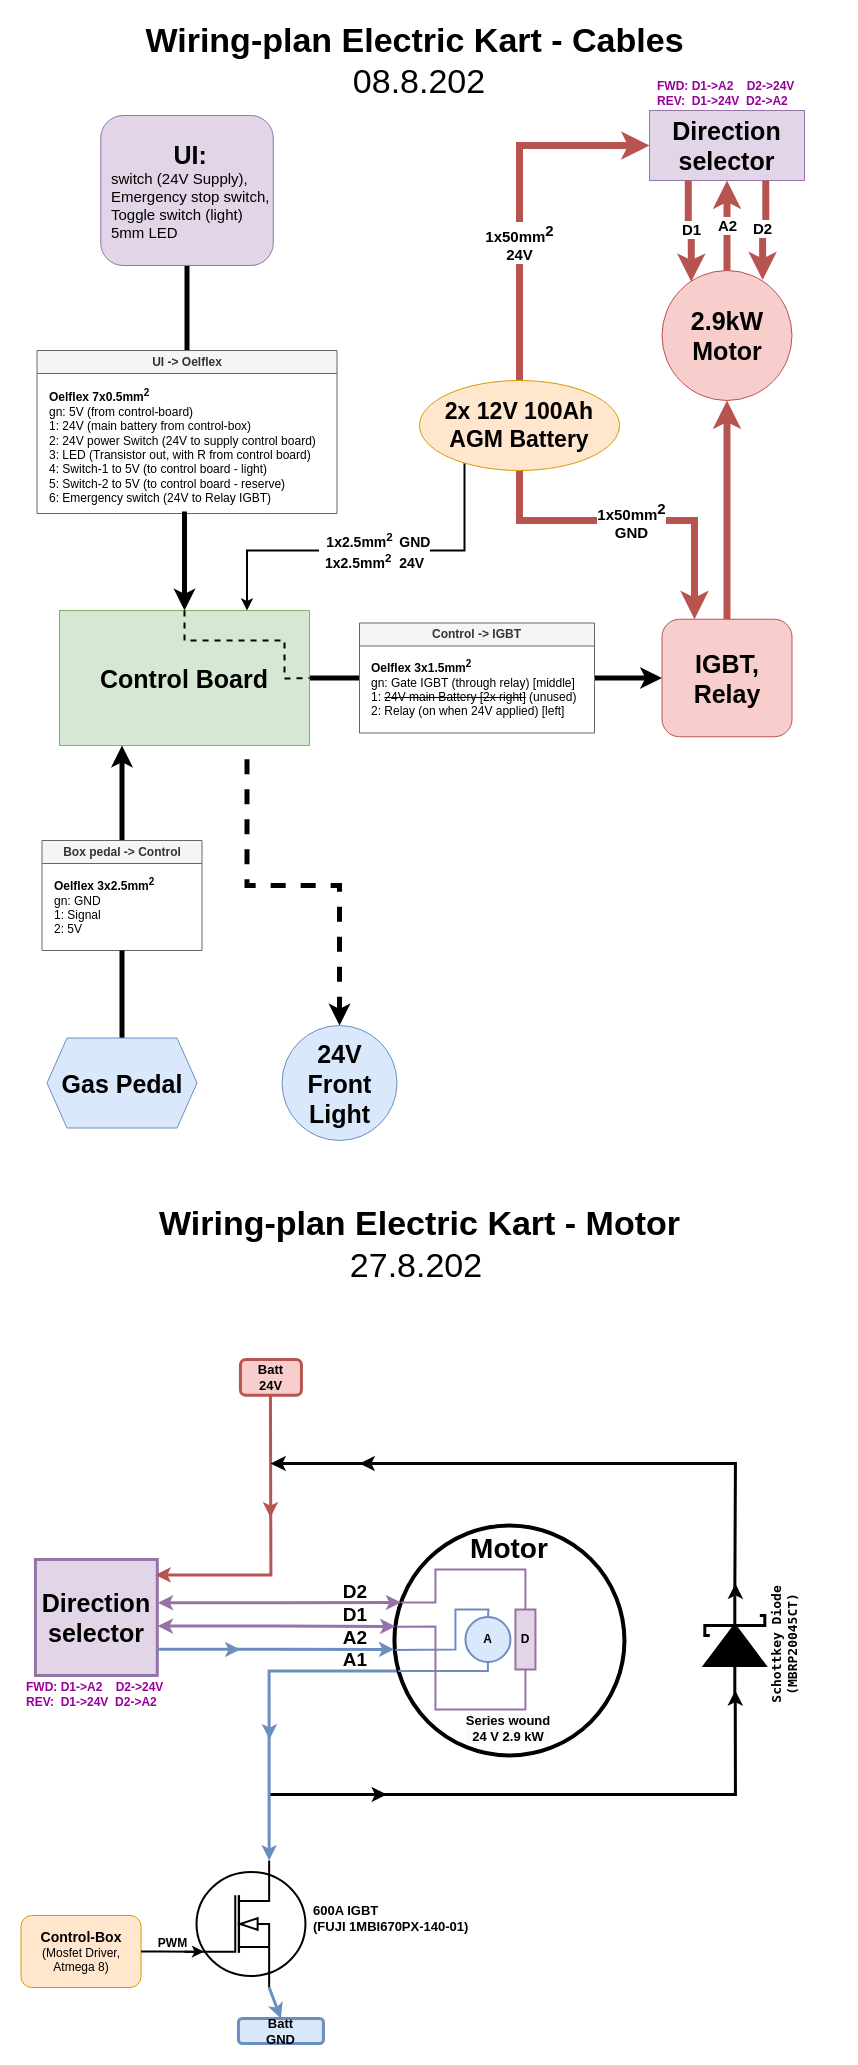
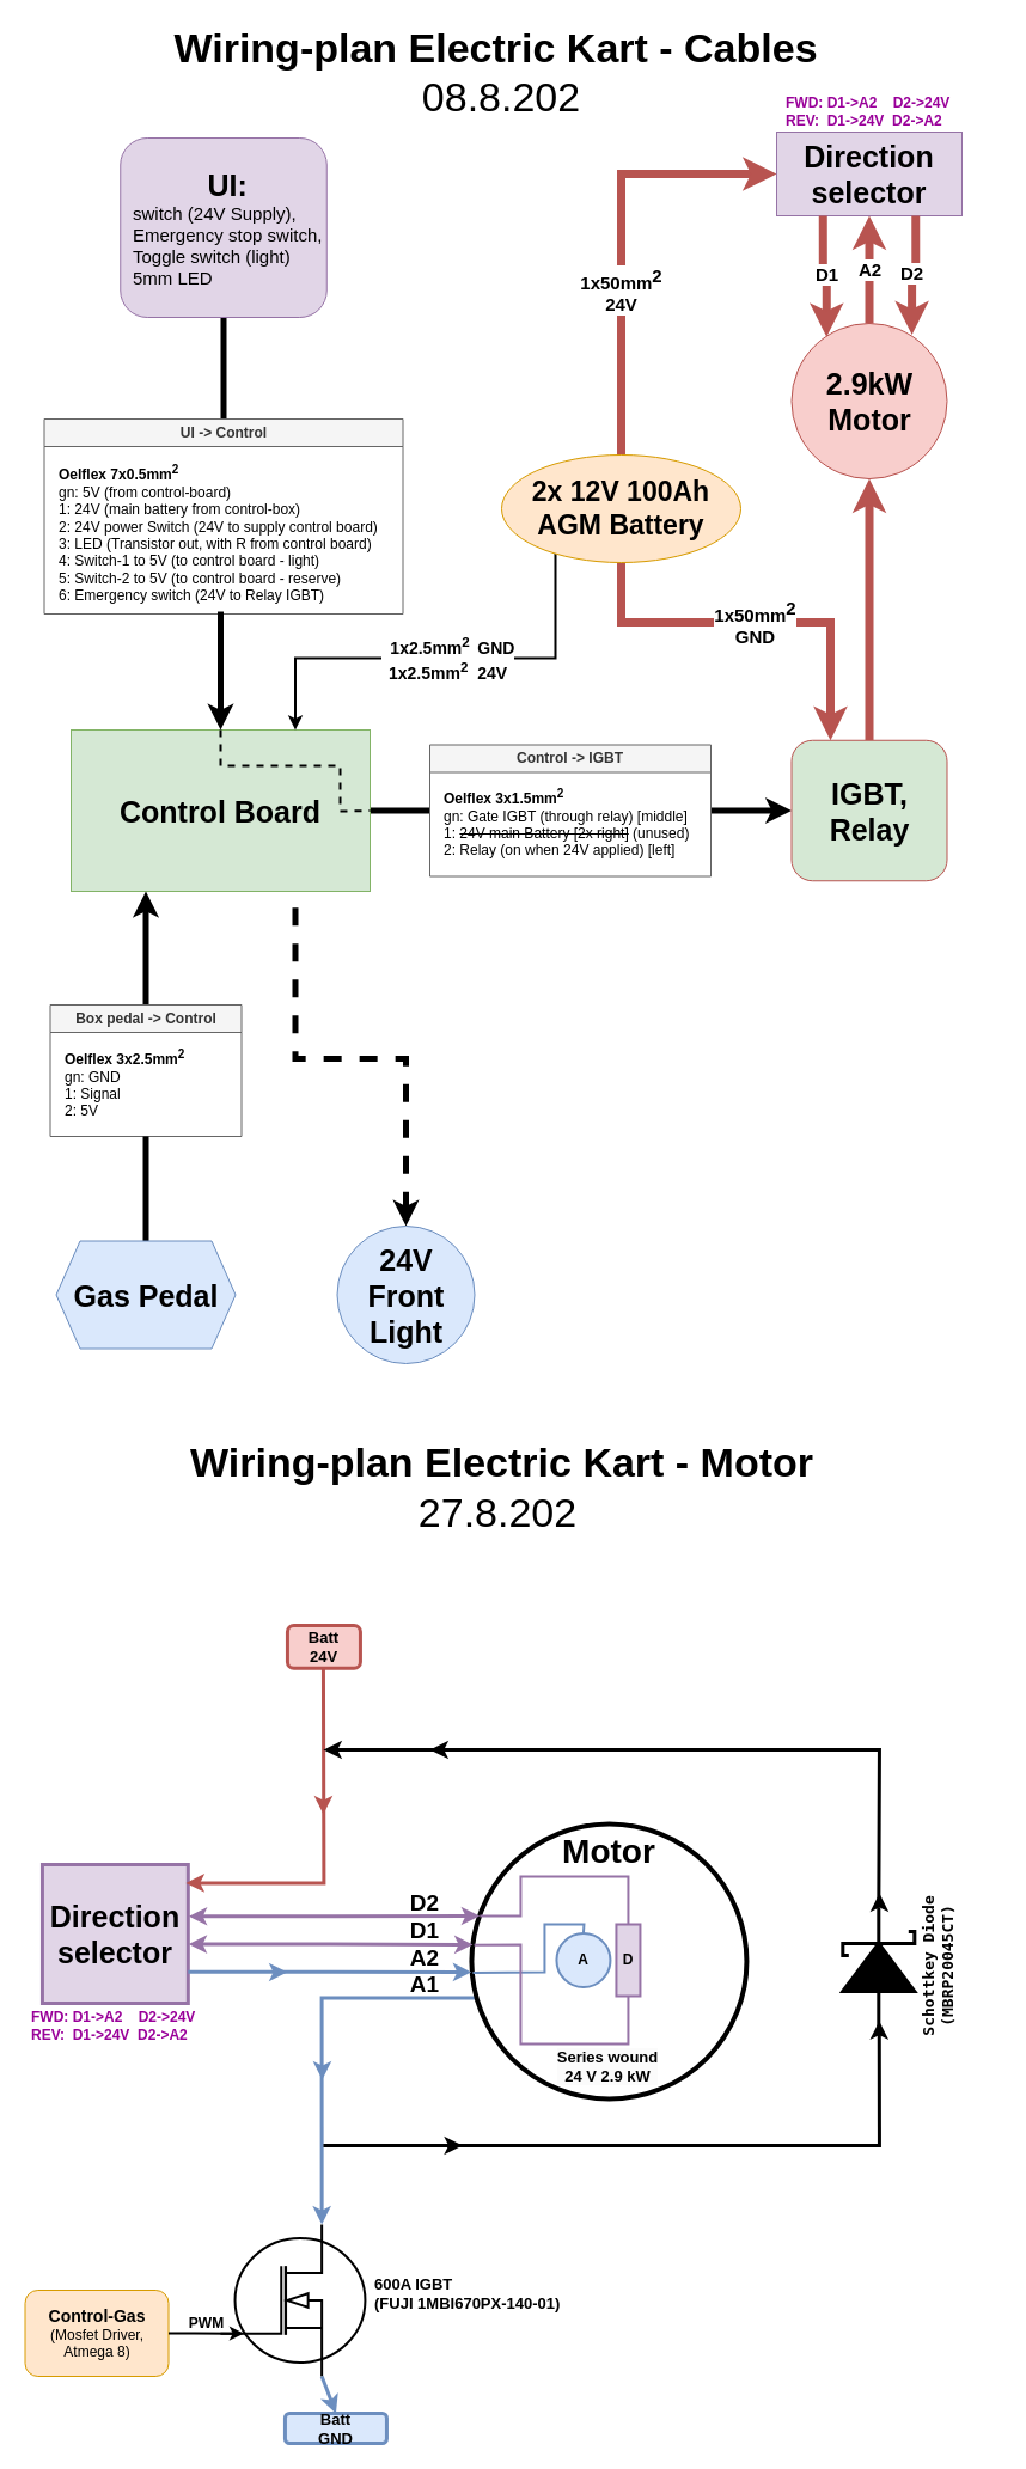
- <mxCell id="18" value="UI -&amp;gt; Oelflex" style="swimlane;whiteSpace=wrap;html=1;fillColor=#f5f5f5;fontColor=#333333;strokeColor=#666666;" parent="1" vertex="1"><mxGeometry x="36.5" y="350" width="300" height="163" as="geometry" /></mxCell>
+ <mxCell id="18" value="UI -&amp;gt; Control" style="swimlane;whiteSpace=wrap;html=1;fillColor=#f5f5f5;fontColor=#333333;strokeColor=#666666;" parent="1" vertex="1"><mxGeometry x="36.5" y="350" width="300" height="163" as="geometry" /></mxCell>
- <mxCell id="8" value="&lt;font style=&quot;font-size: 25px;&quot;&gt;&lt;b style=&quot;font-size: 25px;&quot;&gt;IGBT, Relay&lt;/b&gt;&lt;/font&gt;" style="rounded=1;whiteSpace=wrap;html=1;fontSize=25;fillColor=#f8cecc;strokeColor=#b85450;" parent="1" vertex="1"><mxGeometry x="661.5" y="618.75" width="130" height="117.5" as="geometry" /></mxCell>
+ <mxCell id="8" value="&lt;font style=&quot;font-size: 25px;&quot;&gt;&lt;b style=&quot;font-size: 25px;&quot;&gt;IGBT, Relay&lt;/b&gt;&lt;/font&gt;" style="rounded=1;whiteSpace=wrap;html=1;fontSize=25;fillColor=#d5e8d4;strokeColor=#b85450;" parent="1" vertex="1"><mxGeometry x="661.5" y="618.75" width="130" height="117.5" as="geometry" /></mxCell>
- <mxCell id="51" value="" style="endArrow=none;html=1;rounded=0;exitX=0.017;exitY=0.633;exitDx=0;exitDy=0;exitPerimeter=0;entryX=0.5;entryY=1;entryDx=0;entryDy=0;edgeStyle=orthogonalEdgeStyle;fillColor=#dae8fc;strokeColor=#6c8ebf;strokeWidth=2;" edge="1" parent="1" source="38" target="49"><mxGeometry width="50" height="50" relative="1" as="geometry"><mxPoint x="399.54" y="1673.01" as="sourcePoint" /><mxPoint x="492.94" y="1667" as="targetPoint" /><Array as="points"><mxPoint x="486.94" y="1671" /></Array></mxGeometry></mxCell>
- <mxCell id="67" value="&lt;b&gt;&lt;font style=&quot;font-size: 14px;&quot;&gt;Control-Box&lt;/font&gt;&lt;/b&gt;&lt;div&gt;(Mosfet Driver, Atmega 8)&lt;/div&gt;" style="rounded=1;whiteSpace=wrap;html=1;fillColor=#ffe6cc;strokeColor=#d79b00;" vertex="1" parent="1"><mxGeometry x="20.5" y="1915" width="120" height="72" as="geometry" /></mxCell>
+ <mxCell id="67" value="&lt;b&gt;&lt;font style=&quot;font-size: 14px;&quot;&gt;Control-Gas&lt;/font&gt;&lt;/b&gt;&lt;div&gt;(Mosfet Driver, Atmega 8)&lt;/div&gt;" style="rounded=1;whiteSpace=wrap;html=1;fillColor=#ffe6cc;strokeColor=#d79b00;" vertex="1" parent="1"><mxGeometry x="20.5" y="1915" width="120" height="72" as="geometry" /></mxCell>
